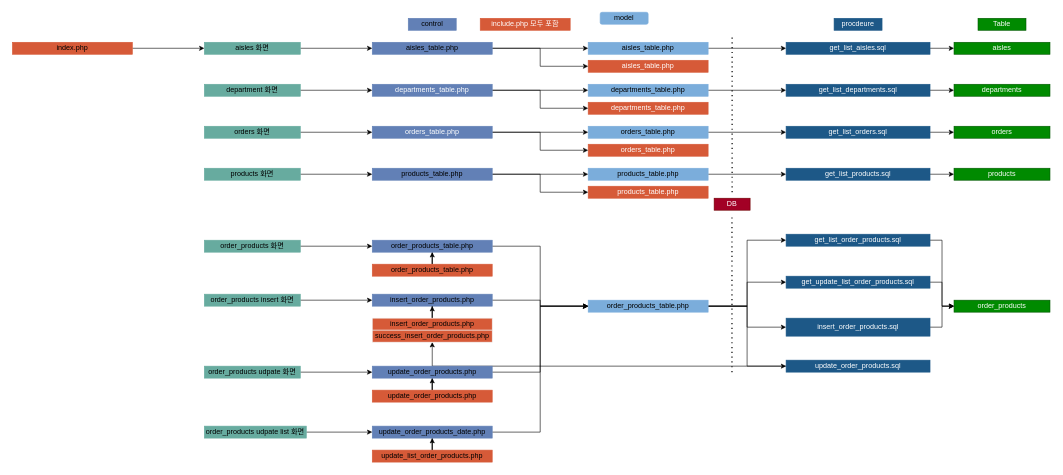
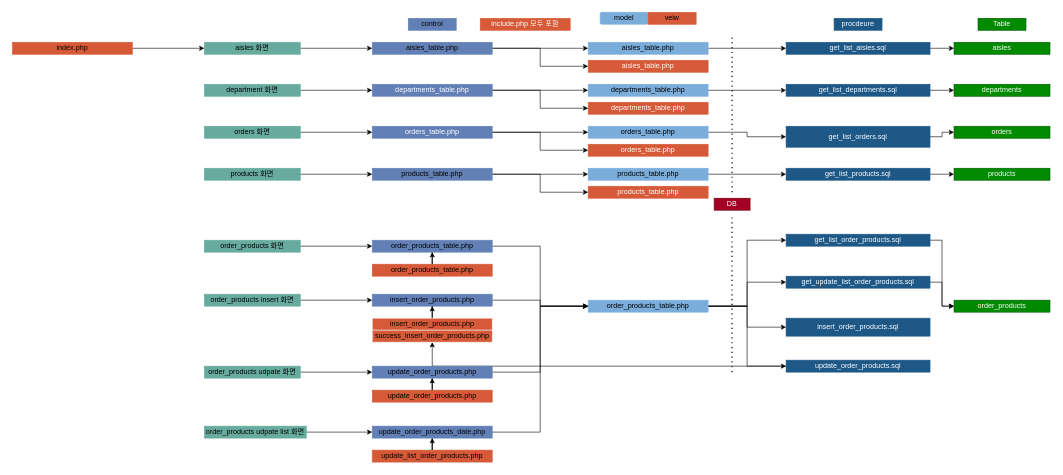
+ <mxCell id="39" value="veiw" style="rounded=0;whiteSpace=wrap;html=1;fillColor=#D65A38;strokeColor=#D65A38;" parent="1" vertex="1"><mxGeometry x="1080" y="20" width="80" height="20" as="geometry" /></mxCell>
- <mxCell id="30" value="get_list_orders.sql" style="rounded=0;whiteSpace=wrap;html=1;fillColor=#1D5887;fontColor=#ffffff;strokeColor=#1D5887;container=0;" parent="1" vertex="1"><mxGeometry x="1310" y="210" width="240" height="20" as="geometry" /></mxCell>
+ <mxCell id="30" value="get_list_orders.sql" style="rounded=0;whiteSpace=wrap;html=1;fillColor=#1D5887;fontColor=#ffffff;strokeColor=#1D5887;container=0;" parent="1" vertex="1"><mxGeometry x="1310" y="210" width="240" height="35" as="geometry" /></mxCell>
- <mxCell id="35" style="edgeStyle=orthogonalEdgeStyle;rounded=0;orthogonalLoop=1;jettySize=auto;html=1;entryX=0;entryY=0.5;entryDx=0;entryDy=0;" parent="1" source="36" target="20" edge="1"><mxGeometry relative="1" as="geometry" /></mxCell>
